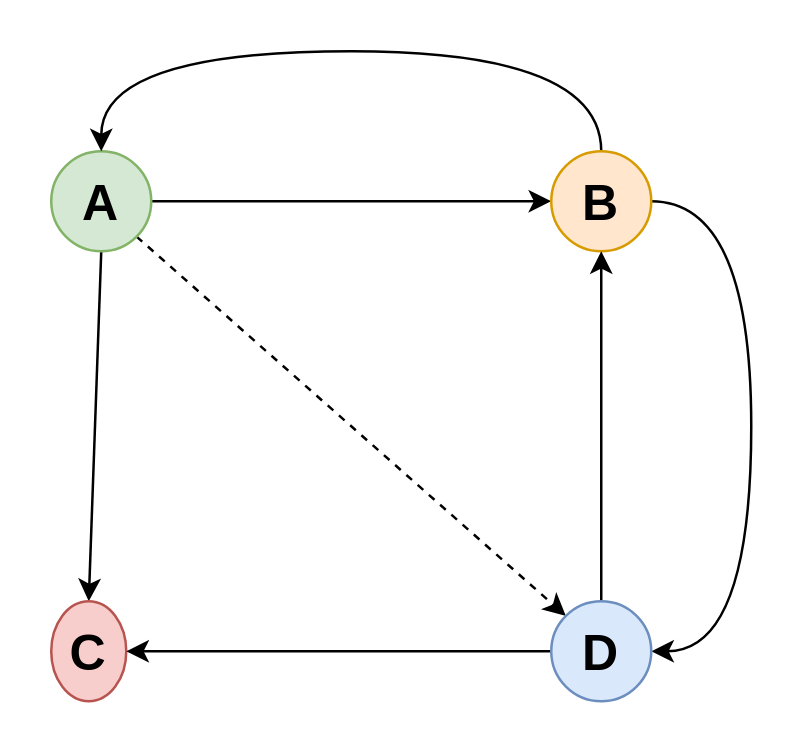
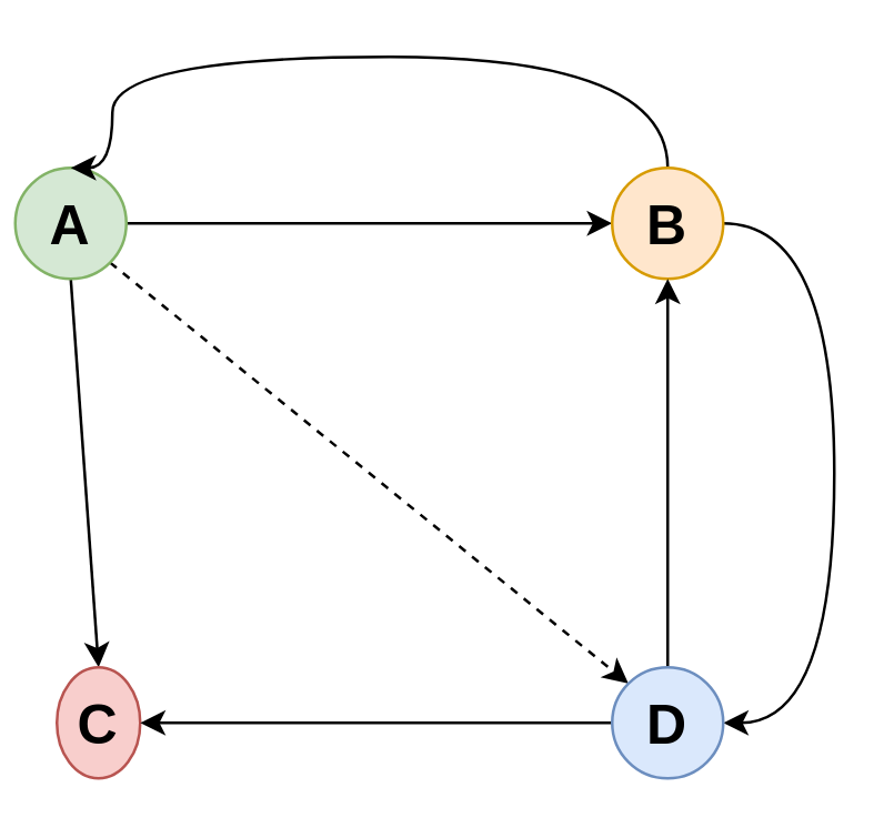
- <mxCell id="5" value="A" style="ellipse;whiteSpace=wrap;html=1;aspect=fixed;fontStyle=1;fontSize=20;fillColor=#d5e8d4;strokeColor=#82b366;" vertex="1" parent="1"><mxGeometry x="20" y="60" width="40" height="40" as="geometry" /></mxCell>
+ <mxCell id="5" value="A" style="ellipse;whiteSpace=wrap;html=1;aspect=fixed;fontStyle=1;fontSize=20;fillColor=#d5e8d4;strokeColor=#82b366;" vertex="1" parent="1"><mxGeometry x="5" y="60" width="40" height="40" as="geometry" /></mxCell>
